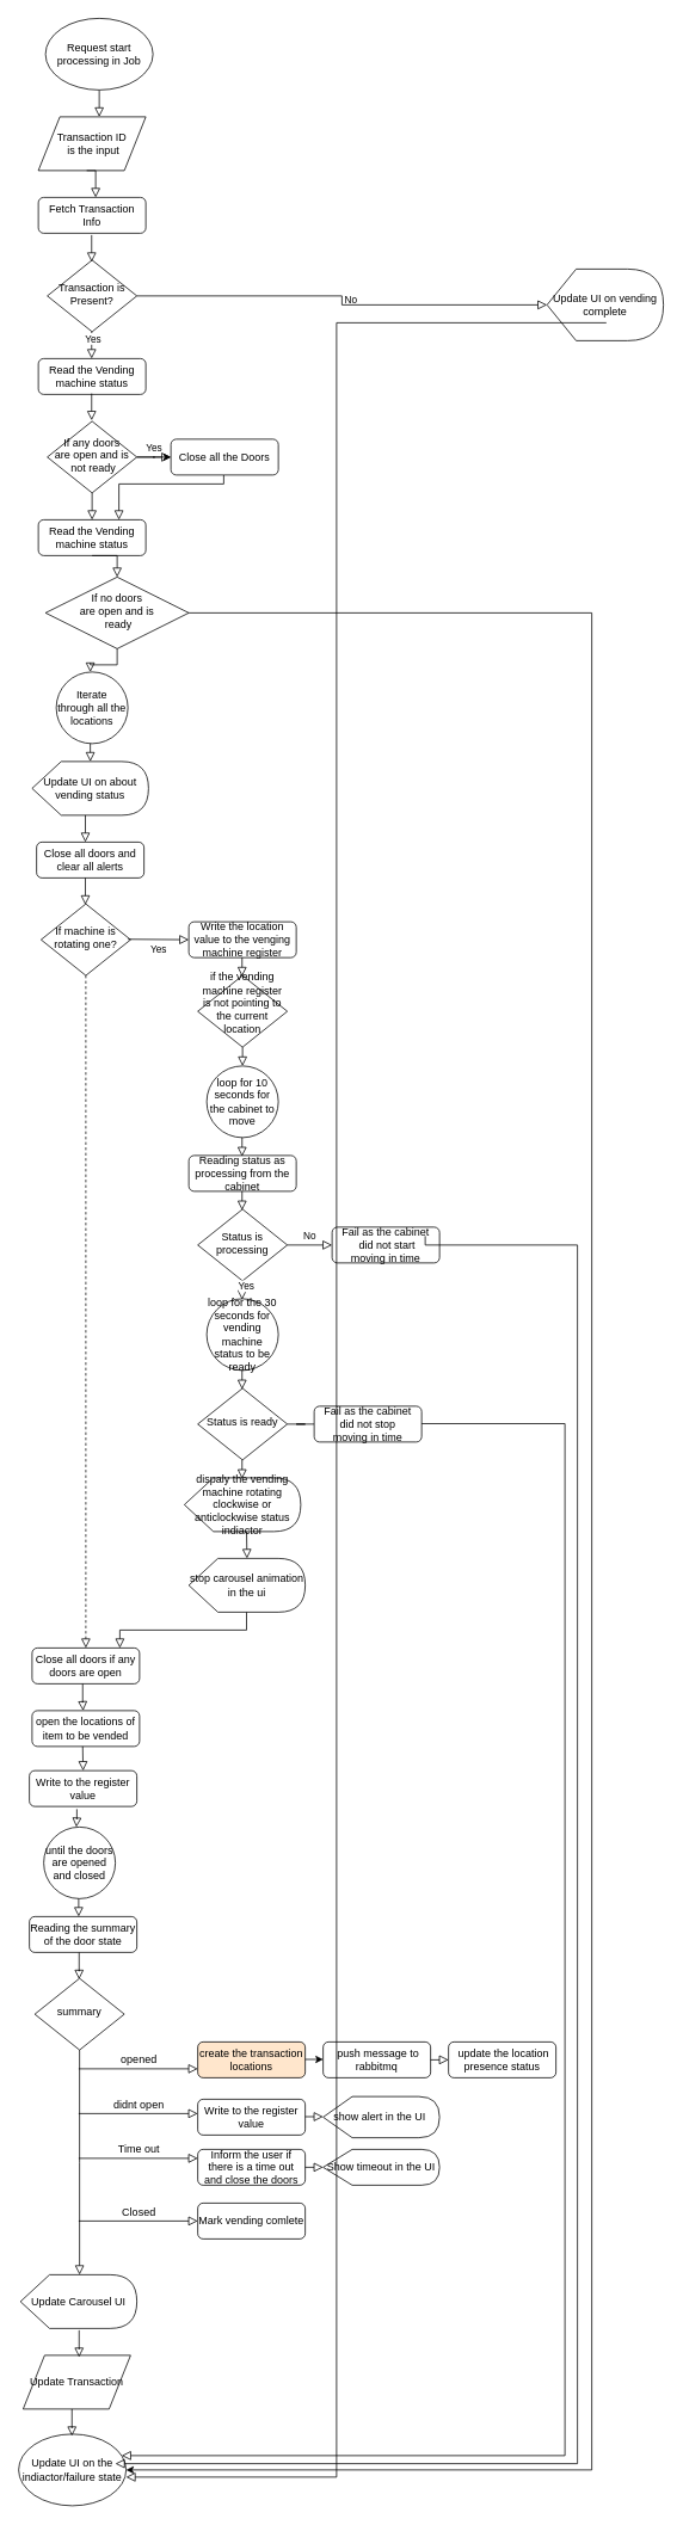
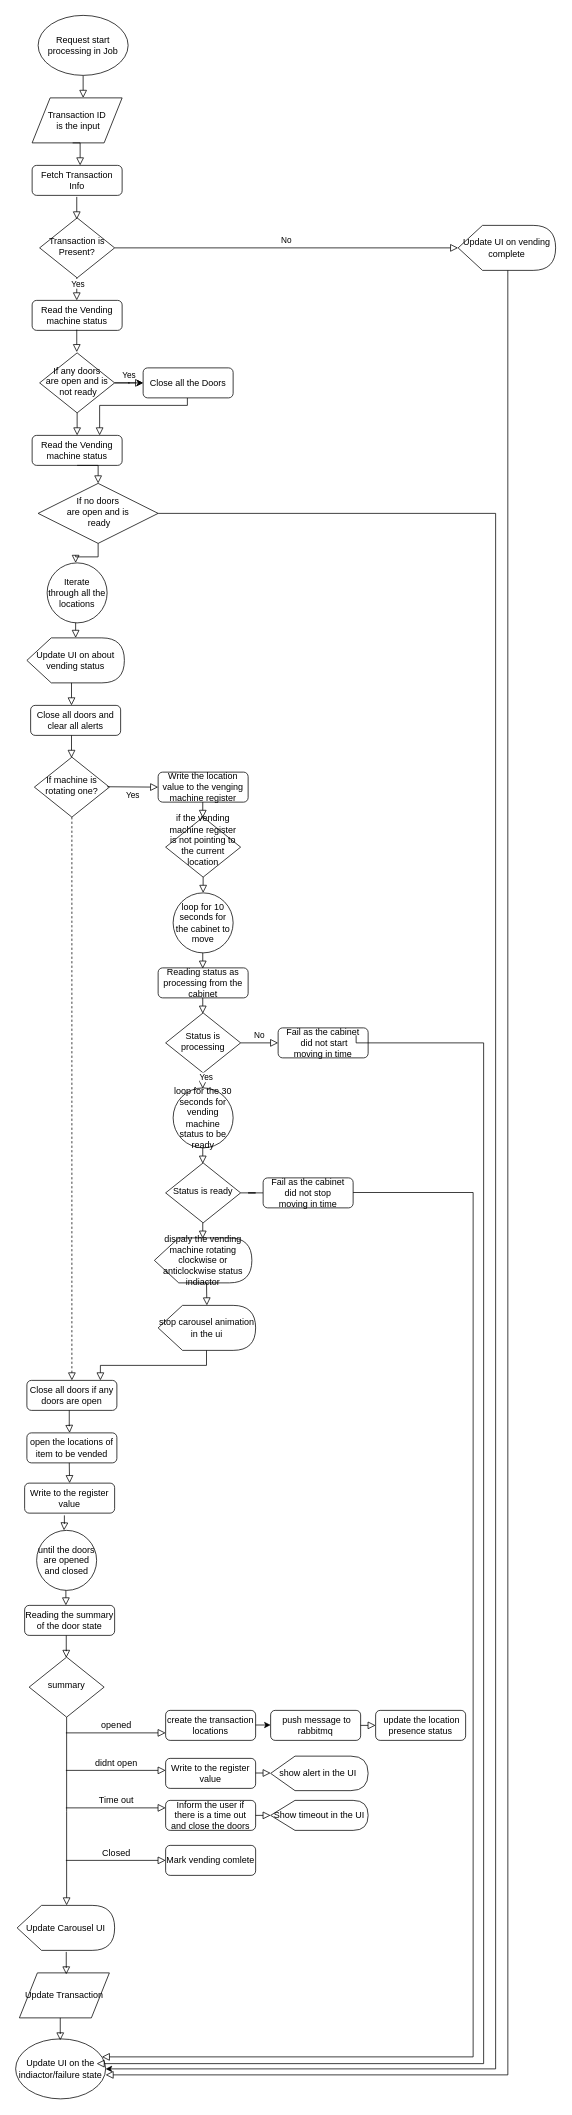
- <mxCell id="14" value="Update UI on vending complete" style="shape=display;whiteSpace=wrap;html=1;" vertex="1" parent="1"><mxGeometry x="610" y="300" width="130" height="80" as="geometry" /></mxCell>
+ <mxCell id="14" value="Update UI on vending complete" style="shape=display;whiteSpace=wrap;html=1;" vertex="1" parent="1"><mxGeometry x="610" y="300" width="130" height="60" as="geometry" /></mxCell>
- <mxCell id="45" value="&lt;div&gt;create the transaction locations&lt;/div&gt;" style="rounded=1;whiteSpace=wrap;html=1;fontSize=12;glass=0;strokeWidth=1;shadow=0;fillColor=#ffe6cc;" vertex="1" parent="1"><mxGeometry x="220" y="2280" width="120" height="40" as="geometry" /></mxCell>
+ <mxCell id="45" value="&lt;div&gt;create the transaction locations&lt;/div&gt;" style="rounded=1;whiteSpace=wrap;html=1;fontSize=12;glass=0;strokeWidth=1;shadow=0;" vertex="1" parent="1"><mxGeometry x="220" y="2280" width="120" height="40" as="geometry" /></mxCell>
